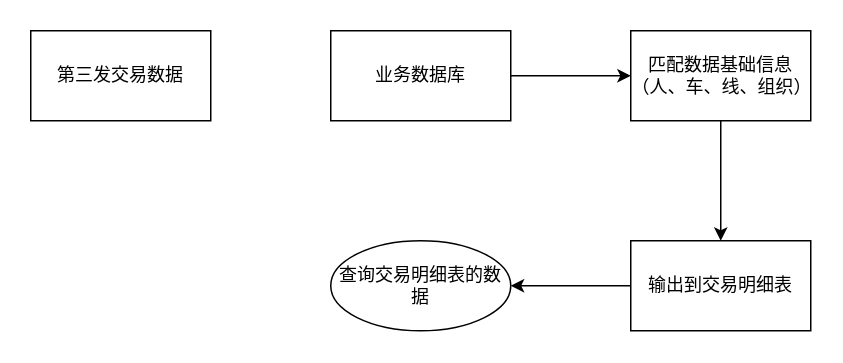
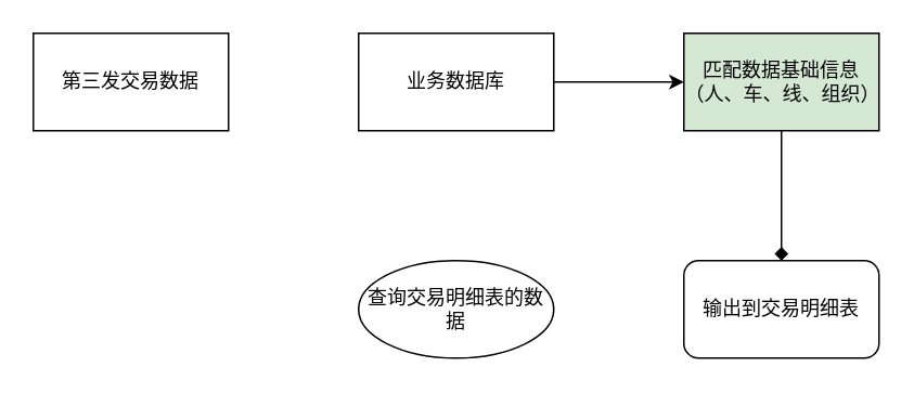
- <mxCell id="6" value="匹配数据基础信息（人、车、线、组织）" style="whiteSpace=wrap;html=1;rounded=0;" vertex="1" parent="1"><mxGeometry x="420" y="20" width="120" height="60" as="geometry" /></mxCell>
+ <mxCell id="6" value="匹配数据基础信息（人、车、线、组织）" style="whiteSpace=wrap;html=1;rounded=0;fillColor=#d5e8d4;" vertex="1" parent="1"><mxGeometry x="420" y="20" width="120" height="60" as="geometry" /></mxCell>
- <mxCell id="5" value="" style="edgeStyle=orthogonalEdgeStyle;rounded=0;orthogonalLoop=1;jettySize=auto;html=1;" edge="1" parent="1" source="6" target="8"><mxGeometry relative="1" as="geometry" /></mxCell>
+ <mxCell id="5" value="" style="edgeStyle=orthogonalEdgeStyle;rounded=0;orthogonalLoop=1;jettySize=auto;html=1;endArrow=diamond;" edge="1" parent="1" source="6" target="8"><mxGeometry relative="1" as="geometry" /></mxCell>
- <mxCell id="7" value="" style="edgeStyle=orthogonalEdgeStyle;rounded=0;orthogonalLoop=1;jettySize=auto;html=1;" edge="1" parent="1" source="8" target="9"><mxGeometry relative="1" as="geometry" /></mxCell>
- <mxCell id="8" value="输出到交易明细表" style="whiteSpace=wrap;html=1;rounded=0;" vertex="1" parent="1"><mxGeometry x="420" y="160" width="120" height="60" as="geometry" /></mxCell>
+ <mxCell id="8" value="输出到交易明细表" style="whiteSpace=wrap;html=1;rounded=1;" vertex="1" parent="1"><mxGeometry x="420" y="160" width="120" height="60" as="geometry" /></mxCell>
